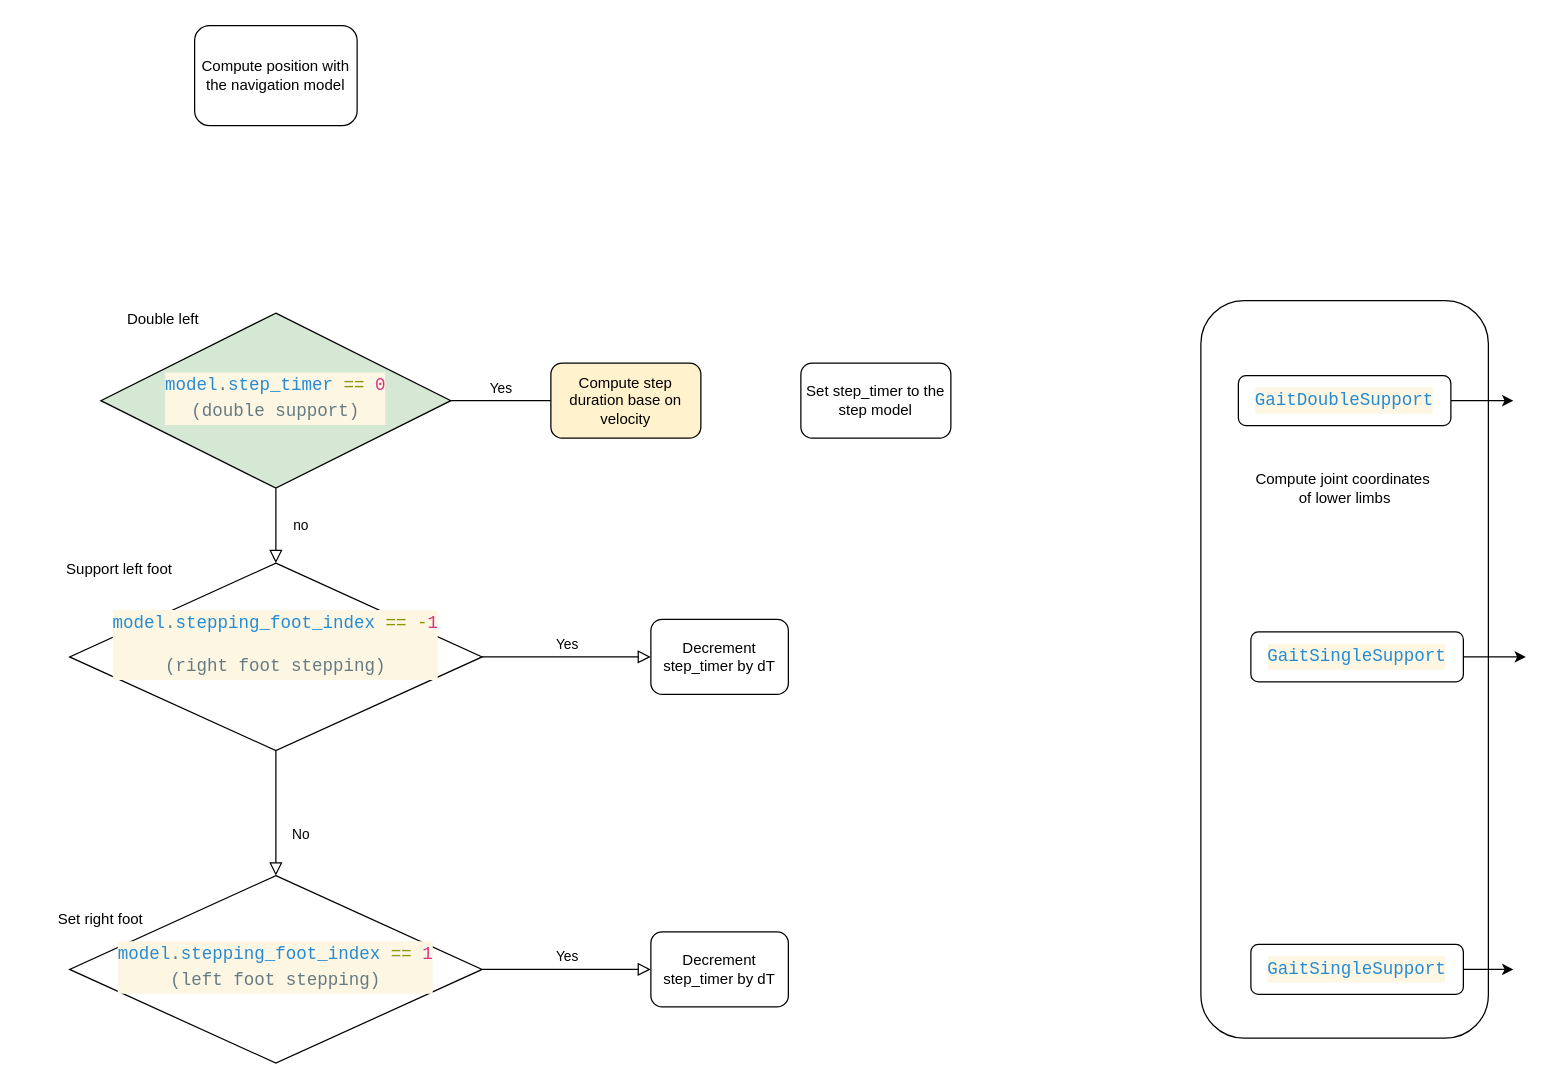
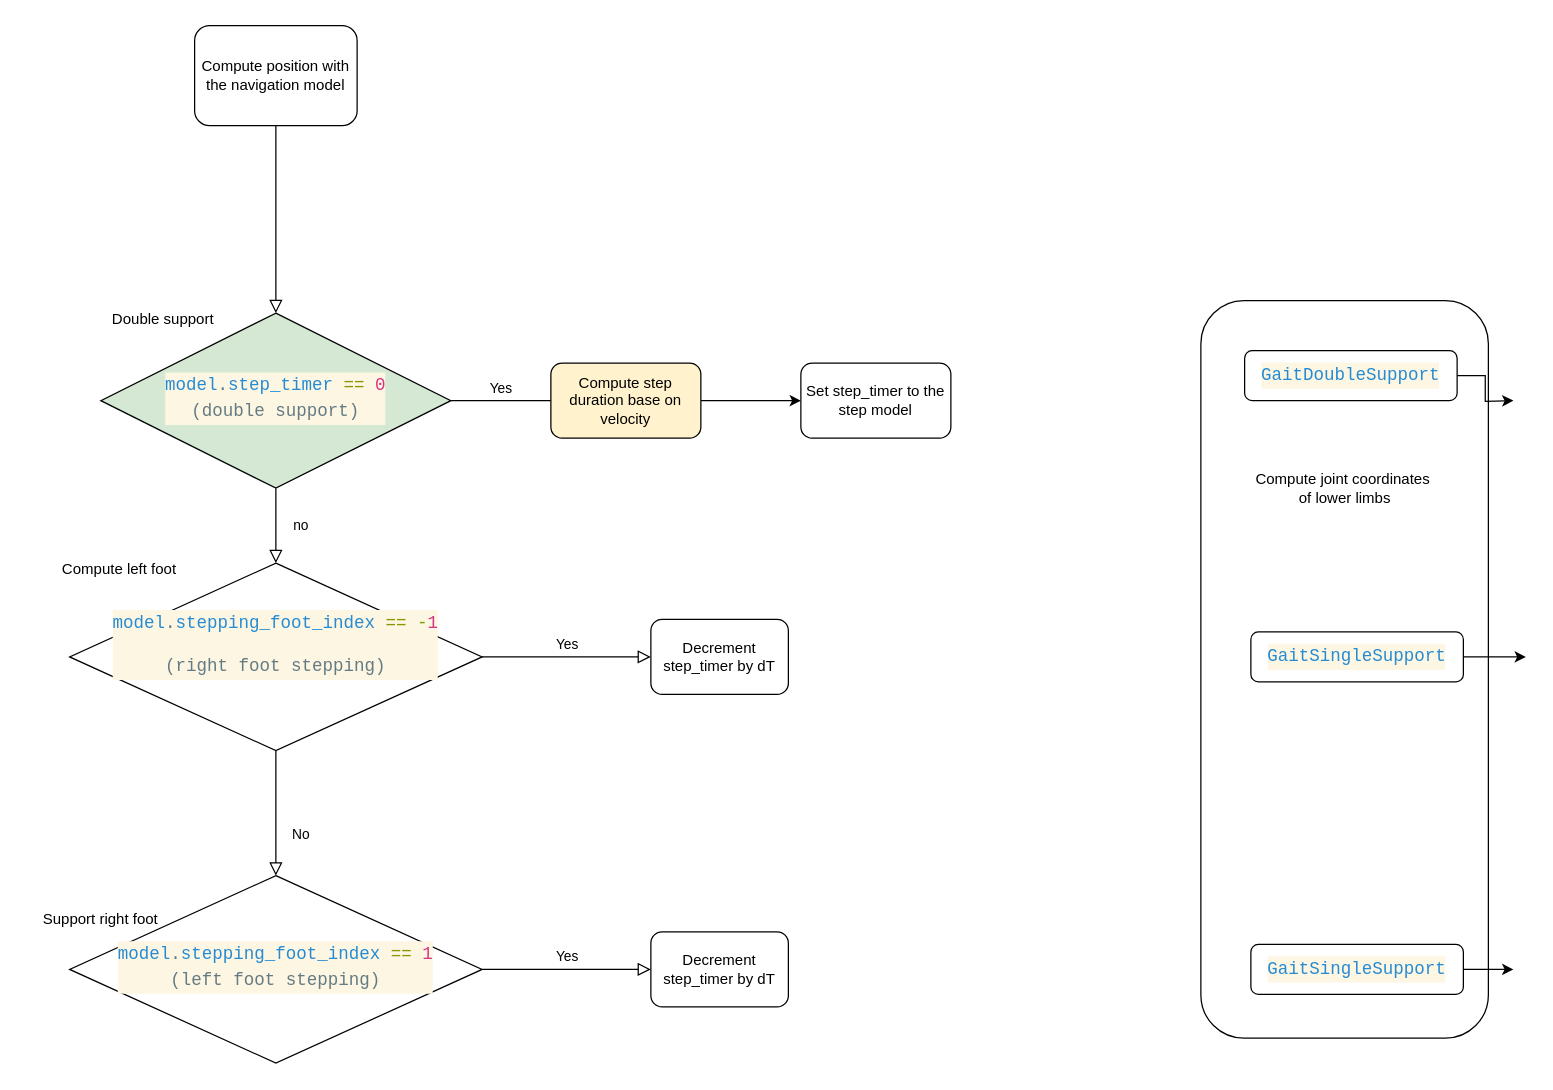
+ <mxCell id="3" value="" style="rounded=0;html=1;jettySize=auto;orthogonalLoop=1;fontSize=11;endArrow=block;endFill=0;endSize=8;strokeWidth=1;shadow=0;labelBackgroundColor=none;edgeStyle=orthogonalEdgeStyle;" parent="1" source="4" target="6" edge="1"><mxGeometry relative="1" as="geometry" /></mxCell>
- <mxCell id="24" value="Double left" style="text;html=1;align=center;verticalAlign=middle;whiteSpace=wrap;rounded=0;" vertex="1" parent="1"><mxGeometry x="70" y="240" width="120" height="30" as="geometry" /></mxCell>
+ <mxCell id="24" value="Double support" style="text;html=1;align=center;verticalAlign=middle;whiteSpace=wrap;rounded=0;" vertex="1" parent="1"><mxGeometry x="70" y="240" width="120" height="30" as="geometry" /></mxCell>
+ <mxCell id="20" value="" style="edgeStyle=orthogonalEdgeStyle;rounded=0;orthogonalLoop=1;jettySize=auto;html=1;" edge="1" parent="1" source="21" target="22"><mxGeometry relative="1" as="geometry" /></mxCell>
- <mxCell id="18" value="&lt;div style=&quot;color: rgb(101, 123, 131); background-color: rgb(253, 246, 227); font-family: Menlo, Monaco, &amp;quot;Courier New&amp;quot;, monospace; font-weight: normal; font-size: 14px; line-height: 21px; white-space: pre;&quot;&gt;&lt;div&gt;&lt;span style=&quot;color: rgb(38, 139, 210);&quot;&gt;GaitDoubleSupport&lt;/span&gt;&lt;/div&gt;&lt;/div&gt;" style="rounded=1;whiteSpace=wrap;html=1;fontSize=12;glass=0;strokeWidth=1;shadow=0;" parent="1" vertex="1"><mxGeometry x="990" y="300" width="170" height="40" as="geometry" /></mxCell>
+ <mxCell id="18" value="&lt;div style=&quot;color: rgb(101, 123, 131); background-color: rgb(253, 246, 227); font-family: Menlo, Monaco, &amp;quot;Courier New&amp;quot;, monospace; font-weight: normal; font-size: 14px; line-height: 21px; white-space: pre;&quot;&gt;&lt;div&gt;&lt;span style=&quot;color: rgb(38, 139, 210);&quot;&gt;GaitDoubleSupport&lt;/span&gt;&lt;/div&gt;&lt;/div&gt;" style="rounded=1;whiteSpace=wrap;html=1;fontSize=12;glass=0;strokeWidth=1;shadow=0;" parent="1" vertex="1"><mxGeometry x="995" y="280" width="170" height="40" as="geometry" /></mxCell>
- <mxCell id="25" value="Support left foot" style="text;html=1;align=center;verticalAlign=middle;whiteSpace=wrap;rounded=0;" vertex="1" parent="1"><mxGeometry x="35" y="440" width="120" height="30" as="geometry" /></mxCell>
+ <mxCell id="25" value="Compute left foot" style="text;html=1;align=center;verticalAlign=middle;whiteSpace=wrap;rounded=0;" vertex="1" parent="1"><mxGeometry x="35" y="440" width="120" height="30" as="geometry" /></mxCell>
- <mxCell id="26" value="Set right foot" style="text;html=1;align=center;verticalAlign=middle;whiteSpace=wrap;rounded=0;" vertex="1" parent="1"><mxGeometry x="20" y="720" width="120" height="30" as="geometry" /></mxCell>
+ <mxCell id="26" value="Support right foot" style="text;html=1;align=center;verticalAlign=middle;whiteSpace=wrap;rounded=0;" vertex="1" parent="1"><mxGeometry x="20" y="720" width="120" height="30" as="geometry" /></mxCell>
